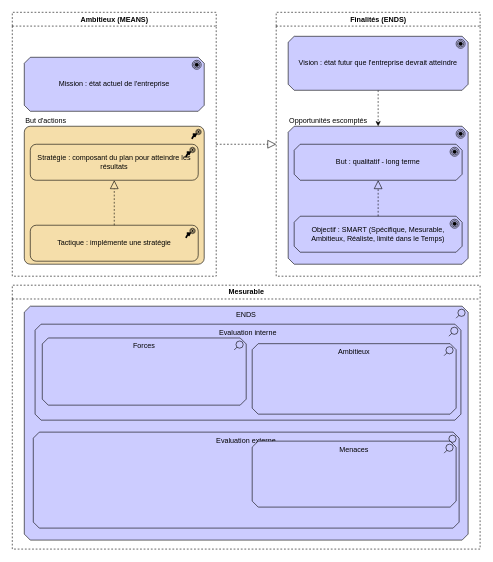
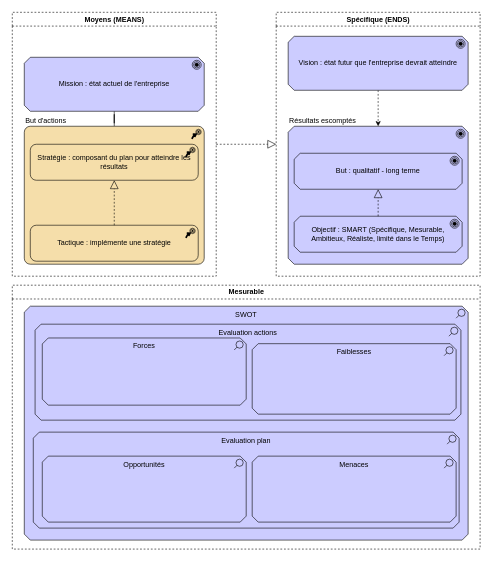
- <mxCell id="14" value="Ambitieux (MEANS)" style="swimlane;html=1;dashed=1;" parent="1" vertex="1"><mxGeometry x="20" y="20" width="340" height="440" as="geometry" /></mxCell>
+ <mxCell id="14" value="Moyens (MEANS)" style="swimlane;html=1;dashed=1;" parent="1" vertex="1"><mxGeometry x="20" y="20" width="340" height="440" as="geometry" /></mxCell>
- <mxCell id="2" value="Finalités (ENDS)" style="swimlane;html=1;dashed=1;" parent="1" vertex="1"><mxGeometry x="460" y="20" width="340" height="440" as="geometry" /></mxCell>
+ <mxCell id="2" value="Spécifique (ENDS)" style="swimlane;html=1;dashed=1;" parent="1" vertex="1"><mxGeometry x="460" y="20" width="340" height="440" as="geometry" /></mxCell>
+ <mxCell id="9" style="edgeStyle=orthogonalEdgeStyle;rounded=0;orthogonalLoop=1;jettySize=auto;html=1;entryX=0.5;entryY=1;entryDx=0;entryDy=0;entryPerimeter=0;endArrow=none;endFill=0;" parent="1" source="10" target="15" edge="1"><mxGeometry relative="1" as="geometry" /></mxCell>
- <mxCell id="5" value="Opportunités escomptés" style="html=1;outlineConnect=0;whiteSpace=wrap;fillColor=#CCCCFF;shape=mxgraph.archimate3.application;appType=goal;archiType=oct;labelPosition=center;verticalLabelPosition=top;align=left;verticalAlign=bottom;" parent="2" vertex="1"><mxGeometry x="20" y="190" width="300" height="230" as="geometry" /></mxCell>
+ <mxCell id="5" value="Résultats escomptés" style="html=1;outlineConnect=0;whiteSpace=wrap;fillColor=#CCCCFF;shape=mxgraph.archimate3.application;appType=goal;archiType=oct;labelPosition=center;verticalLabelPosition=top;align=left;verticalAlign=bottom;" parent="2" vertex="1"><mxGeometry x="20" y="190" width="300" height="230" as="geometry" /></mxCell>
- <mxCell id="6" value="But : qualitatif - long terme" style="html=1;outlineConnect=0;whiteSpace=wrap;fillColor=#CCCCFF;shape=mxgraph.archimate3.application;appType=goal;archiType=oct;" parent="2" vertex="1"><mxGeometry x="30" y="220" width="280" height="60" as="geometry" /></mxCell>
+ <mxCell id="6" value="But : qualitatif - long terme" style="html=1;outlineConnect=0;whiteSpace=wrap;fillColor=#CCCCFF;shape=mxgraph.archimate3.application;appType=goal;archiType=oct;" parent="2" vertex="1"><mxGeometry x="30" y="235" width="280" height="60" as="geometry" /></mxCell>
- <mxCell id="17" value="ENDS" style="html=1;outlineConnect=0;whiteSpace=wrap;fillColor=#CCCCFF;shape=mxgraph.archimate3.application;appType=assess;archiType=oct;labelPosition=center;verticalLabelPosition=middle;align=center;verticalAlign=top;" parent="1" vertex="1"><mxGeometry x="40" y="510" width="740" height="390" as="geometry" /></mxCell>
+ <mxCell id="17" value="SWOT" style="html=1;outlineConnect=0;whiteSpace=wrap;fillColor=#CCCCFF;shape=mxgraph.archimate3.application;appType=assess;archiType=oct;labelPosition=center;verticalLabelPosition=middle;align=center;verticalAlign=top;" parent="1" vertex="1"><mxGeometry x="40" y="510" width="740" height="390" as="geometry" /></mxCell>
- <mxCell id="18" value="Evaluation interne" style="html=1;outlineConnect=0;whiteSpace=wrap;fillColor=#CCCCFF;shape=mxgraph.archimate3.application;appType=assess;archiType=oct;verticalAlign=top;" parent="1" vertex="1"><mxGeometry x="58" y="540" width="710" height="160" as="geometry" /></mxCell>
+ <mxCell id="18" value="Evaluation actions" style="html=1;outlineConnect=0;whiteSpace=wrap;fillColor=#CCCCFF;shape=mxgraph.archimate3.application;appType=assess;archiType=oct;verticalAlign=top;" parent="1" vertex="1"><mxGeometry x="58" y="540" width="710" height="160" as="geometry" /></mxCell>
- <mxCell id="21" value="Ambitieux" style="html=1;outlineConnect=0;whiteSpace=wrap;fillColor=#CCCCFF;shape=mxgraph.archimate3.application;appType=assess;archiType=oct;verticalAlign=top;" parent="1" vertex="1"><mxGeometry x="420" y="572.5" width="340" height="117.5" as="geometry" /></mxCell>
+ <mxCell id="21" value="Faiblesses" style="html=1;outlineConnect=0;whiteSpace=wrap;fillColor=#CCCCFF;shape=mxgraph.archimate3.application;appType=assess;archiType=oct;verticalAlign=top;" parent="1" vertex="1"><mxGeometry x="420" y="572.5" width="340" height="117.5" as="geometry" /></mxCell>
- <mxCell id="22" value="Evaluation externe" style="html=1;outlineConnect=0;whiteSpace=wrap;fillColor=#CCCCFF;shape=mxgraph.archimate3.application;appType=assess;archiType=oct;verticalAlign=top;" parent="1" vertex="1"><mxGeometry x="55" y="720" width="710" height="160" as="geometry" /></mxCell>
+ <mxCell id="22" value="Evaluation plan" style="html=1;outlineConnect=0;whiteSpace=wrap;fillColor=#CCCCFF;shape=mxgraph.archimate3.application;appType=assess;archiType=oct;verticalAlign=top;" parent="1" vertex="1"><mxGeometry x="55" y="720" width="710" height="160" as="geometry" /></mxCell>
- <mxCell id="24" value="Menaces" style="html=1;outlineConnect=0;whiteSpace=wrap;fillColor=#CCCCFF;shape=mxgraph.archimate3.application;appType=assess;archiType=oct;verticalAlign=top;" parent="1" vertex="1"><mxGeometry x="420" y="735" width="340" height="110" as="geometry" /></mxCell>
+ <mxCell id="24" value="Menaces" style="html=1;outlineConnect=0;whiteSpace=wrap;fillColor=#CCCCFF;shape=mxgraph.archimate3.application;appType=assess;archiType=oct;verticalAlign=top;" parent="1" vertex="1"><mxGeometry x="420" y="760" width="340" height="110" as="geometry" /></mxCell>
+ <mxCell id="23" value="Opportunités" style="html=1;outlineConnect=0;whiteSpace=wrap;fillColor=#CCCCFF;shape=mxgraph.archimate3.application;appType=assess;archiType=oct;verticalAlign=top;" parent="1" vertex="1"><mxGeometry x="70" y="760" width="340" height="110" as="geometry" /></mxCell>
